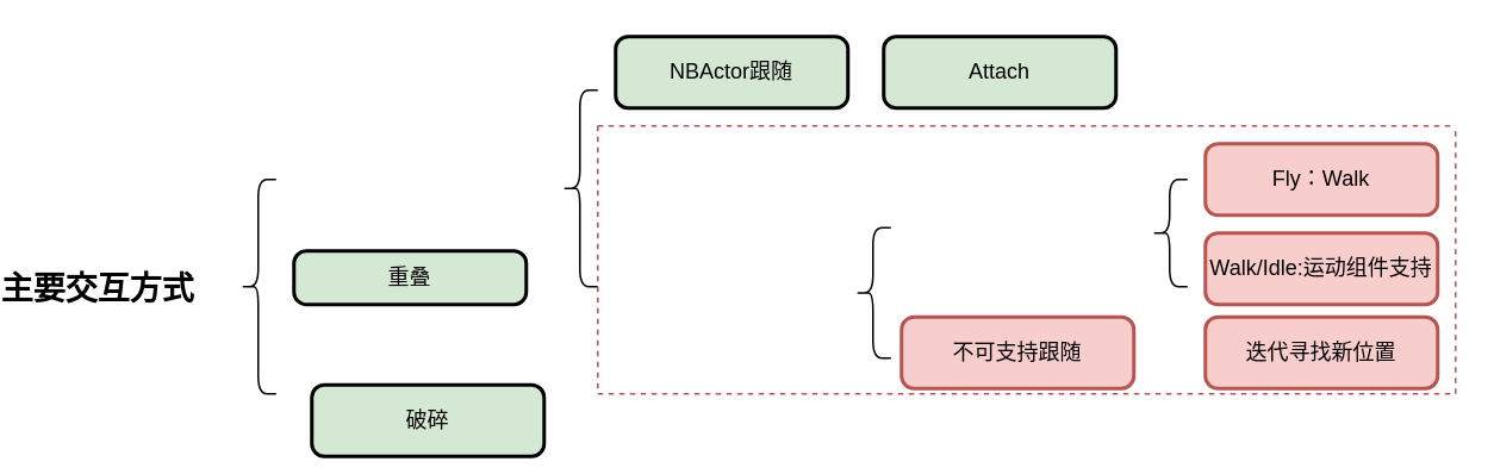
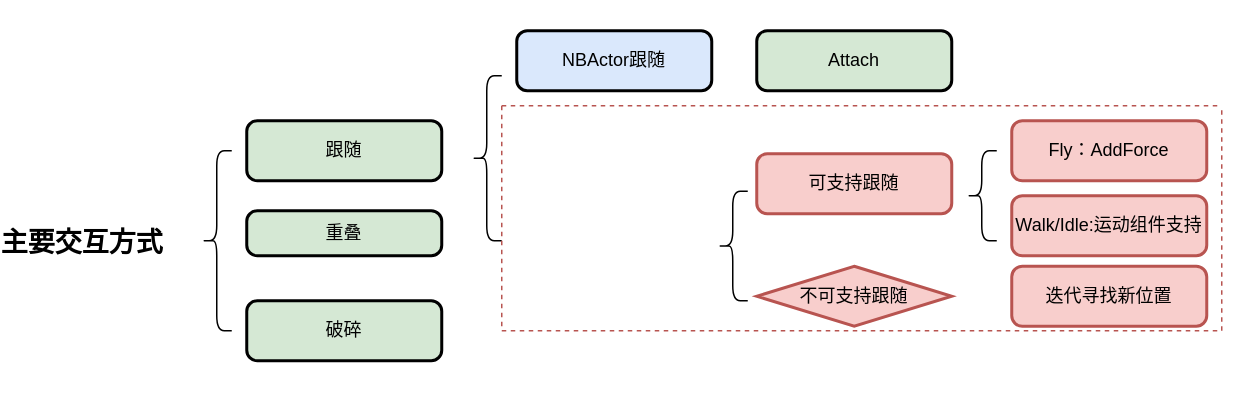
- <mxCell id="5" value="NBActor跟随" style="rounded=1;whiteSpace=wrap;html=1;absoluteArcSize=1;arcSize=14;strokeWidth=2;fillColor=#d5e8d4;strokeColor=#000000;" parent="1" vertex="1"><mxGeometry x="330" y="20" width="130" height="40" as="geometry" /></mxCell>
+ <mxCell id="5" value="NBActor跟随" style="rounded=1;whiteSpace=wrap;html=1;absoluteArcSize=1;arcSize=14;strokeWidth=2;fillColor=#dae8fc;strokeColor=#000000;" parent="1" vertex="1"><mxGeometry x="330" y="20" width="130" height="40" as="geometry" /></mxCell>
- <mxCell id="8" value="Attach" style="rounded=1;whiteSpace=wrap;html=1;absoluteArcSize=1;arcSize=14;strokeWidth=2;fillColor=#d5e8d4;strokeColor=#000000;" parent="1" vertex="1"><mxGeometry x="480" y="20" width="130" height="40" as="geometry" /></mxCell>
+ <mxCell id="8" value="Attach" style="rounded=1;whiteSpace=wrap;html=1;absoluteArcSize=1;arcSize=14;strokeWidth=2;fillColor=#d5e8d4;strokeColor=#000000;" parent="1" vertex="1"><mxGeometry x="490" y="20" width="130" height="40" as="geometry" /></mxCell>
+ <mxCell id="2" value="跟随" style="rounded=1;whiteSpace=wrap;html=1;absoluteArcSize=1;arcSize=14;strokeWidth=2;fillColor=#d5e8d4;strokeColor=#000000;" parent="1" vertex="1"><mxGeometry x="150" y="80" width="130" height="40" as="geometry" /></mxCell>
- <mxCell id="11" value="Fly：Walk" style="rounded=1;whiteSpace=wrap;html=1;absoluteArcSize=1;arcSize=14;strokeWidth=2;fillColor=#f8cecc;strokeColor=#b85450;" parent="10" vertex="1"><mxGeometry x="340" y="10" width="130" height="40" as="geometry" /></mxCell>
+ <mxCell id="11" value="Fly：AddForce" style="rounded=1;whiteSpace=wrap;html=1;absoluteArcSize=1;arcSize=14;strokeWidth=2;fillColor=#f8cecc;strokeColor=#b85450;" parent="10" vertex="1"><mxGeometry x="340" y="10" width="130" height="40" as="geometry" /></mxCell>
+ <mxCell id="13" value="可支持跟随" style="rounded=1;whiteSpace=wrap;html=1;absoluteArcSize=1;arcSize=14;strokeWidth=2;fillColor=#f8cecc;strokeColor=#b85450;" parent="10" vertex="1"><mxGeometry x="170" y="32" width="130" height="40" as="geometry" /></mxCell>
- <mxCell id="15" value="不可支持跟随" style="rounded=1;whiteSpace=wrap;html=1;absoluteArcSize=1;arcSize=14;strokeWidth=2;fillColor=#f8cecc;strokeColor=#b85450;" parent="10" vertex="1"><mxGeometry x="170" y="107" width="130" height="40" as="geometry" /></mxCell>
+ <mxCell id="15" value="不可支持跟随" style="rhombus;whiteSpace=wrap;html=1;absoluteArcSize=1;arcSize=14;strokeWidth=2;fillColor=#f8cecc;strokeColor=#b85450;" parent="10" vertex="1"><mxGeometry x="170" y="107" width="130" height="40" as="geometry" /></mxCell>
- <mxCell id="4" value="破碎" style="rounded=1;whiteSpace=wrap;html=1;absoluteArcSize=1;arcSize=14;strokeWidth=2;fillColor=#d5e8d4;strokeColor=#000000;" parent="1" vertex="1"><mxGeometry x="160" y="215" width="130" height="40" as="geometry" /></mxCell>
+ <mxCell id="4" value="破碎" style="rounded=1;whiteSpace=wrap;html=1;absoluteArcSize=1;arcSize=14;strokeWidth=2;fillColor=#d5e8d4;strokeColor=#000000;" parent="1" vertex="1"><mxGeometry x="150" y="200" width="130" height="40" as="geometry" /></mxCell>
